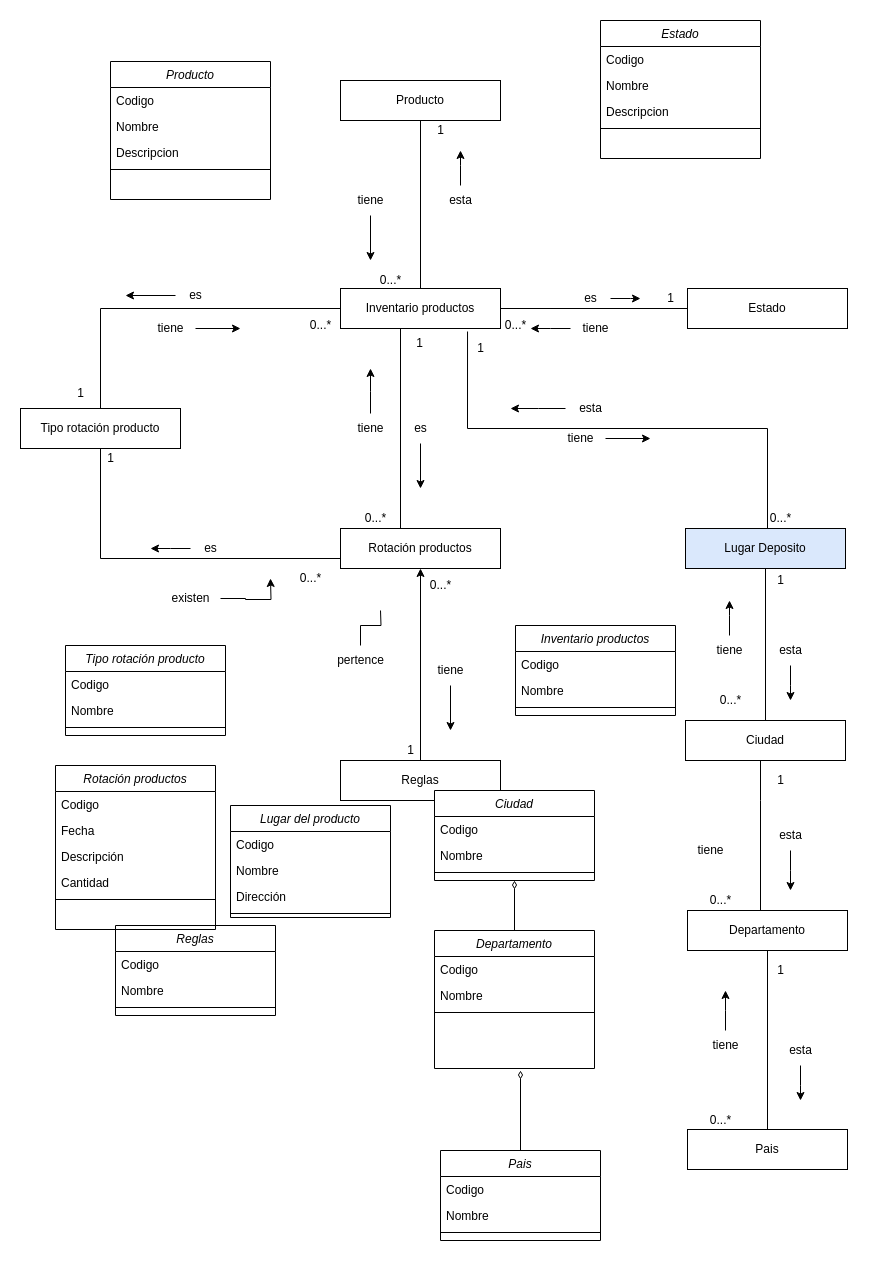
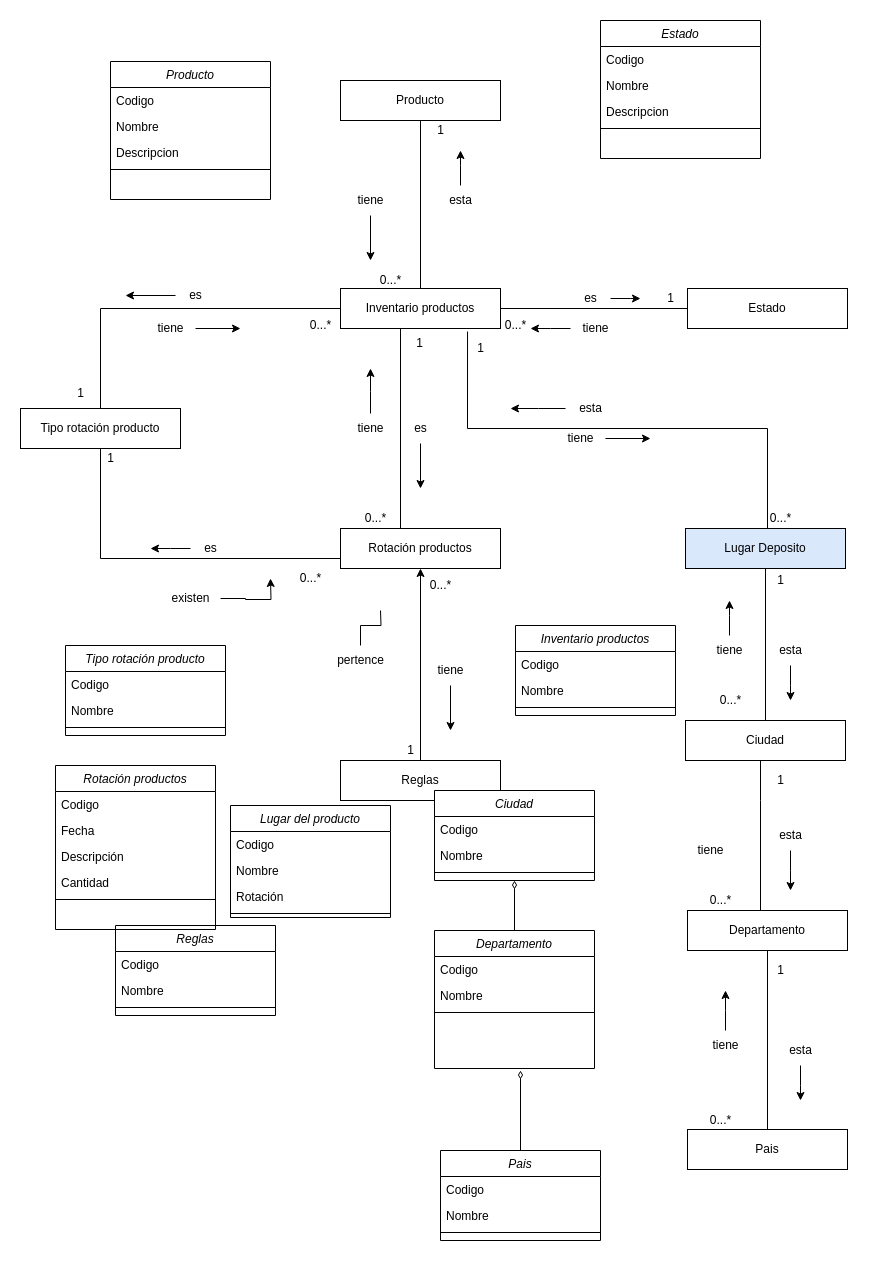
- <mxCell id="108" value="Dirección" style="text;align=left;verticalAlign=top;spacingLeft=4;spacingRight=4;overflow=hidden;rotatable=0;points=[[0,0.5],[1,0.5]];portConstraint=eastwest;rounded=0;shadow=0;html=0;" vertex="1" parent="105"><mxGeometry y="78" width="160" height="26" as="geometry" /></mxCell>
+ <mxCell id="108" value="Rotación" style="text;align=left;verticalAlign=top;spacingLeft=4;spacingRight=4;overflow=hidden;rotatable=0;points=[[0,0.5],[1,0.5]];portConstraint=eastwest;rounded=0;shadow=0;html=0;" vertex="1" parent="105"><mxGeometry y="78" width="160" height="26" as="geometry" /></mxCell>
